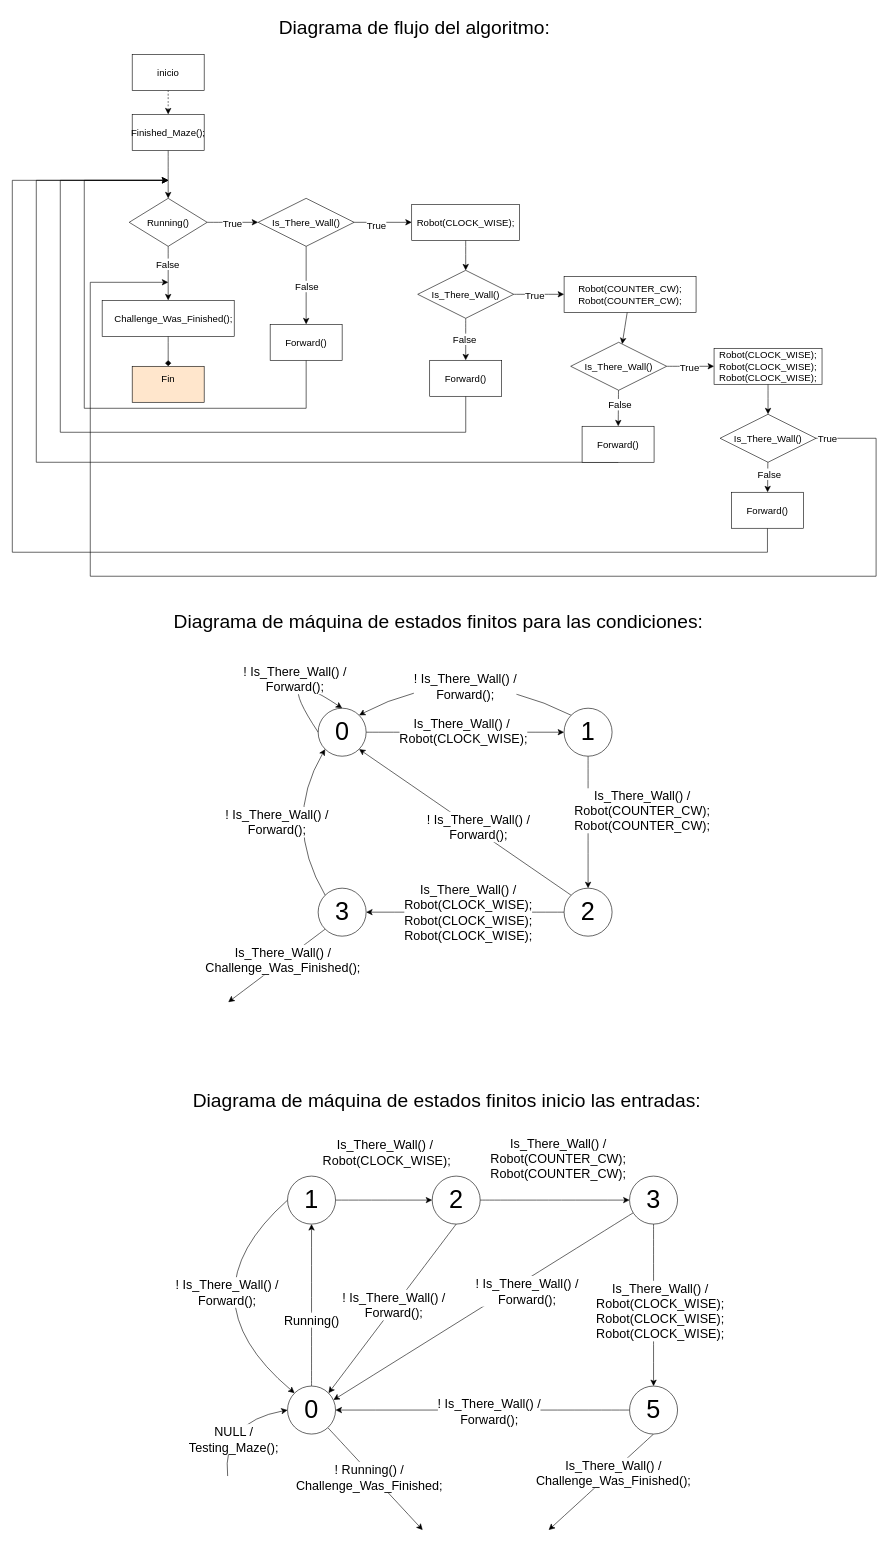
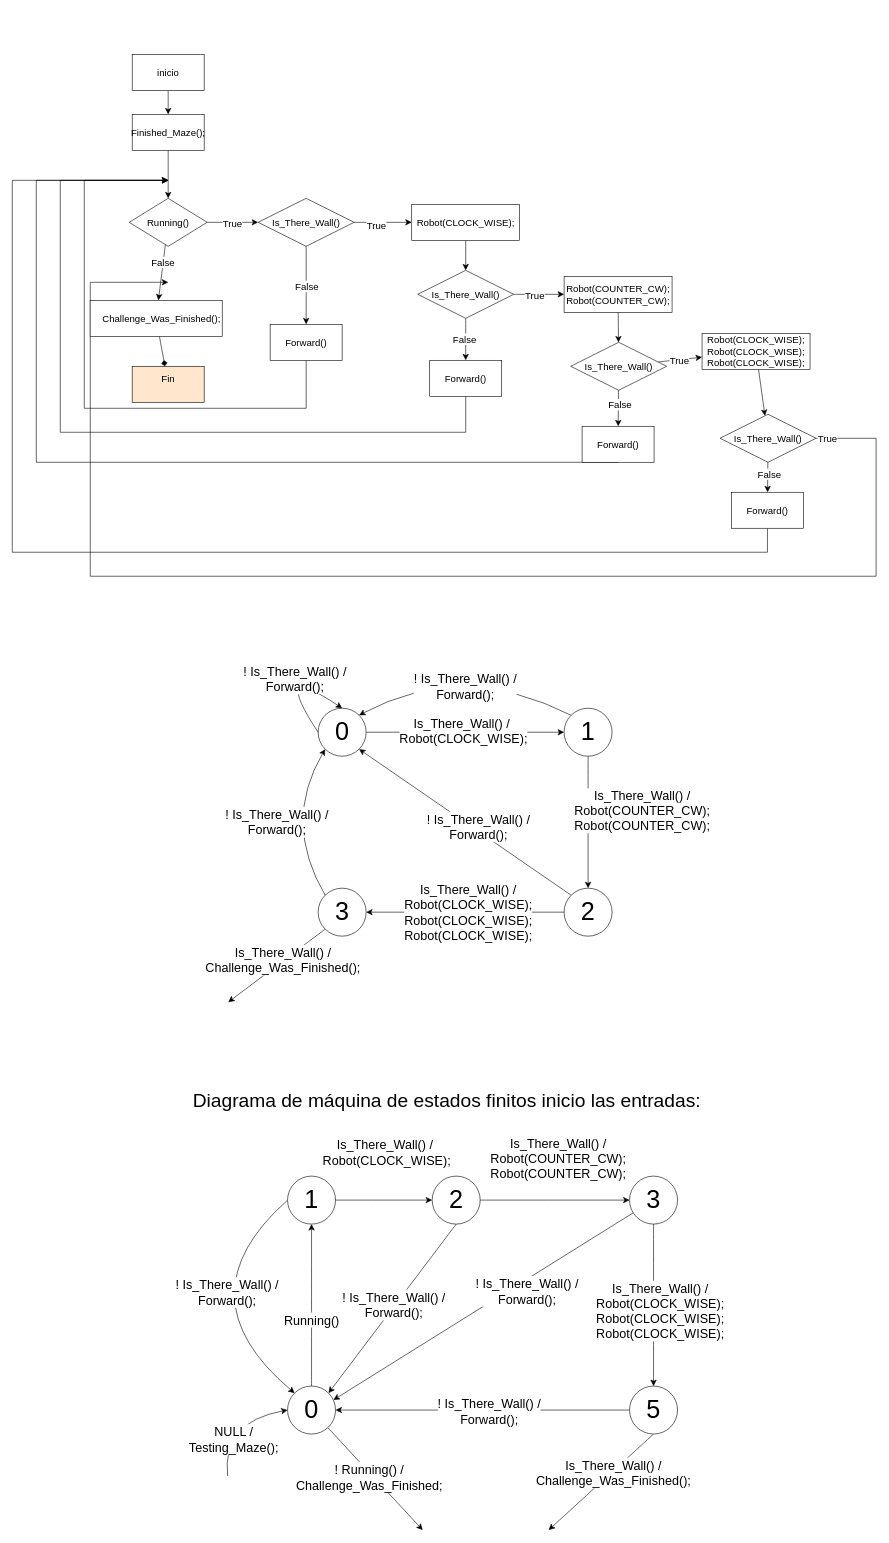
- <mxCell id="97" value="&lt;font style=&quot;font-size: 32px;&quot;&gt;Diagrama de flujo del algoritmo:&lt;/font&gt;" style="text;html=1;align=center;verticalAlign=middle;resizable=0;points=[];autosize=1;strokeColor=none;fillColor=none;fontSize=16;" vertex="1" parent="1"><mxGeometry x="455" y="20" width="470" height="50" as="geometry" /></mxCell>
- <mxCell id="2" value="" style="edgeStyle=none;curved=1;rounded=0;orthogonalLoop=1;jettySize=auto;html=1;fontSize=12;startSize=8;endSize=8;dashed=1;" edge="1" parent="1" source="3" target="45"><mxGeometry relative="1" as="geometry" /></mxCell>
+ <mxCell id="2" value="" style="edgeStyle=none;curved=1;rounded=0;orthogonalLoop=1;jettySize=auto;html=1;fontSize=12;startSize=8;endSize=8;" edge="1" parent="1" source="3" target="45"><mxGeometry relative="1" as="geometry" /></mxCell>
- <mxCell id="27" value="&lt;div&gt;Robot(COUNTER_CW);&lt;/div&gt;&lt;div&gt;Robot(COUNTER_CW);&lt;/div&gt;" style="rounded=0;whiteSpace=wrap;html=1;fontSize=16;labelBackgroundColor=none;" vertex="1" parent="1"><mxGeometry x="939.86" y="460" width="220" height="60" as="geometry" /></mxCell>
+ <mxCell id="27" value="&lt;div&gt;Robot(COUNTER_CW);&lt;/div&gt;&lt;div&gt;Robot(COUNTER_CW);&lt;/div&gt;" style="rounded=0;whiteSpace=wrap;html=1;fontSize=16;labelBackgroundColor=none;" vertex="1" parent="1"><mxGeometry x="939.86" y="460" width="180" height="60" as="geometry" /></mxCell>
- <mxCell id="94" value="&amp;nbsp;&amp;nbsp;&amp;nbsp; Challenge_Was_Finished();&lt;br&gt;" style="rounded=0;whiteSpace=wrap;html=1;fontSize=16;labelBackgroundColor=none;" vertex="1" parent="1"><mxGeometry x="169.79" y="500" width="220.14" height="60" as="geometry" /></mxCell>
+ <mxCell id="94" value="&amp;nbsp;&amp;nbsp;&amp;nbsp; Challenge_Was_Finished();&lt;br&gt;" style="rounded=0;whiteSpace=wrap;html=1;fontSize=16;labelBackgroundColor=none;" vertex="1" parent="1"><mxGeometry x="149.79" y="500" width="220.14" height="60" as="geometry" /></mxCell>
- <mxCell id="36" value="&lt;div&gt;Robot(CLOCK_WISE);&lt;/div&gt;&lt;div&gt;Robot(CLOCK_WISE);&lt;/div&gt;Robot(CLOCK_WISE);" style="rounded=0;whiteSpace=wrap;html=1;fontSize=16;labelBackgroundColor=none;" vertex="1" parent="1"><mxGeometry x="1189.86" y="580" width="180" height="60" as="geometry" /></mxCell>
+ <mxCell id="36" value="&lt;div&gt;Robot(CLOCK_WISE);&lt;/div&gt;&lt;div&gt;Robot(CLOCK_WISE);&lt;/div&gt;Robot(CLOCK_WISE);" style="rounded=0;whiteSpace=wrap;html=1;fontSize=16;labelBackgroundColor=none;" vertex="1" parent="1"><mxGeometry x="1169.86" y="555" width="180" height="60" as="geometry" /></mxCell>
- <mxCell id="95" value="&lt;font style=&quot;font-size: 32px;&quot;&gt;Diagrama de máquina de estados finitos para las condiciones:&lt;br&gt;&lt;/font&gt;" style="text;html=1;align=center;verticalAlign=middle;resizable=0;points=[];autosize=1;strokeColor=none;fillColor=none;fontSize=16;" vertex="1" parent="1"><mxGeometry x="280" y="1010" width="900" height="50" as="geometry" /></mxCell>
